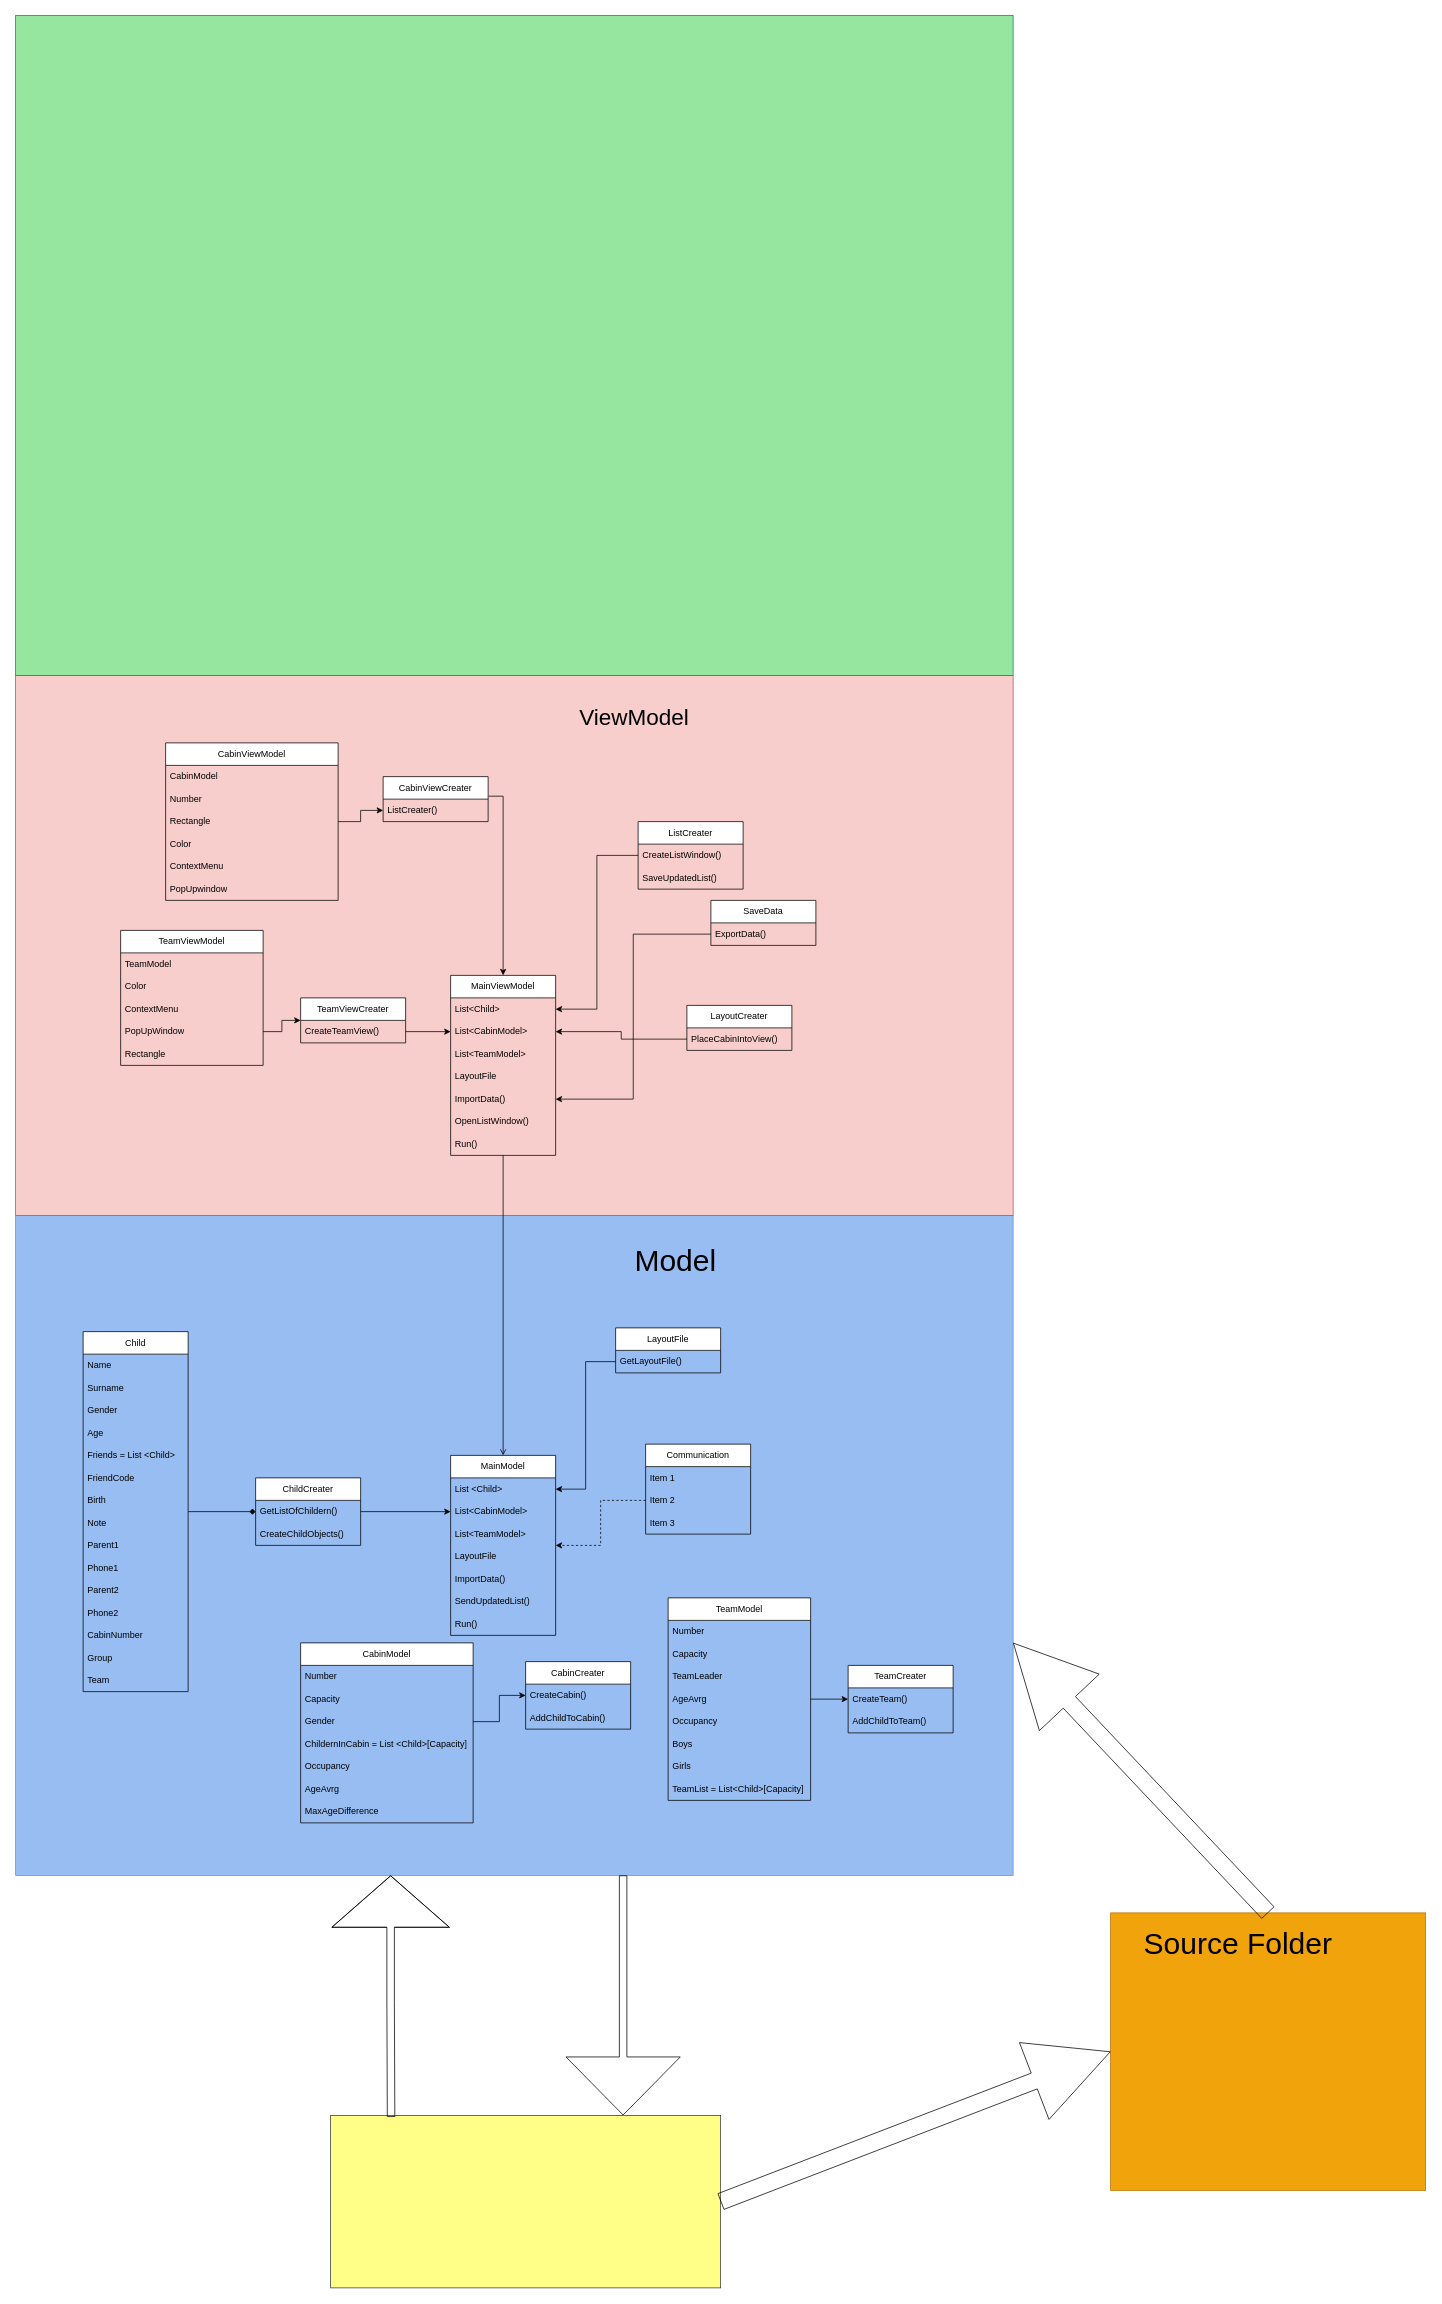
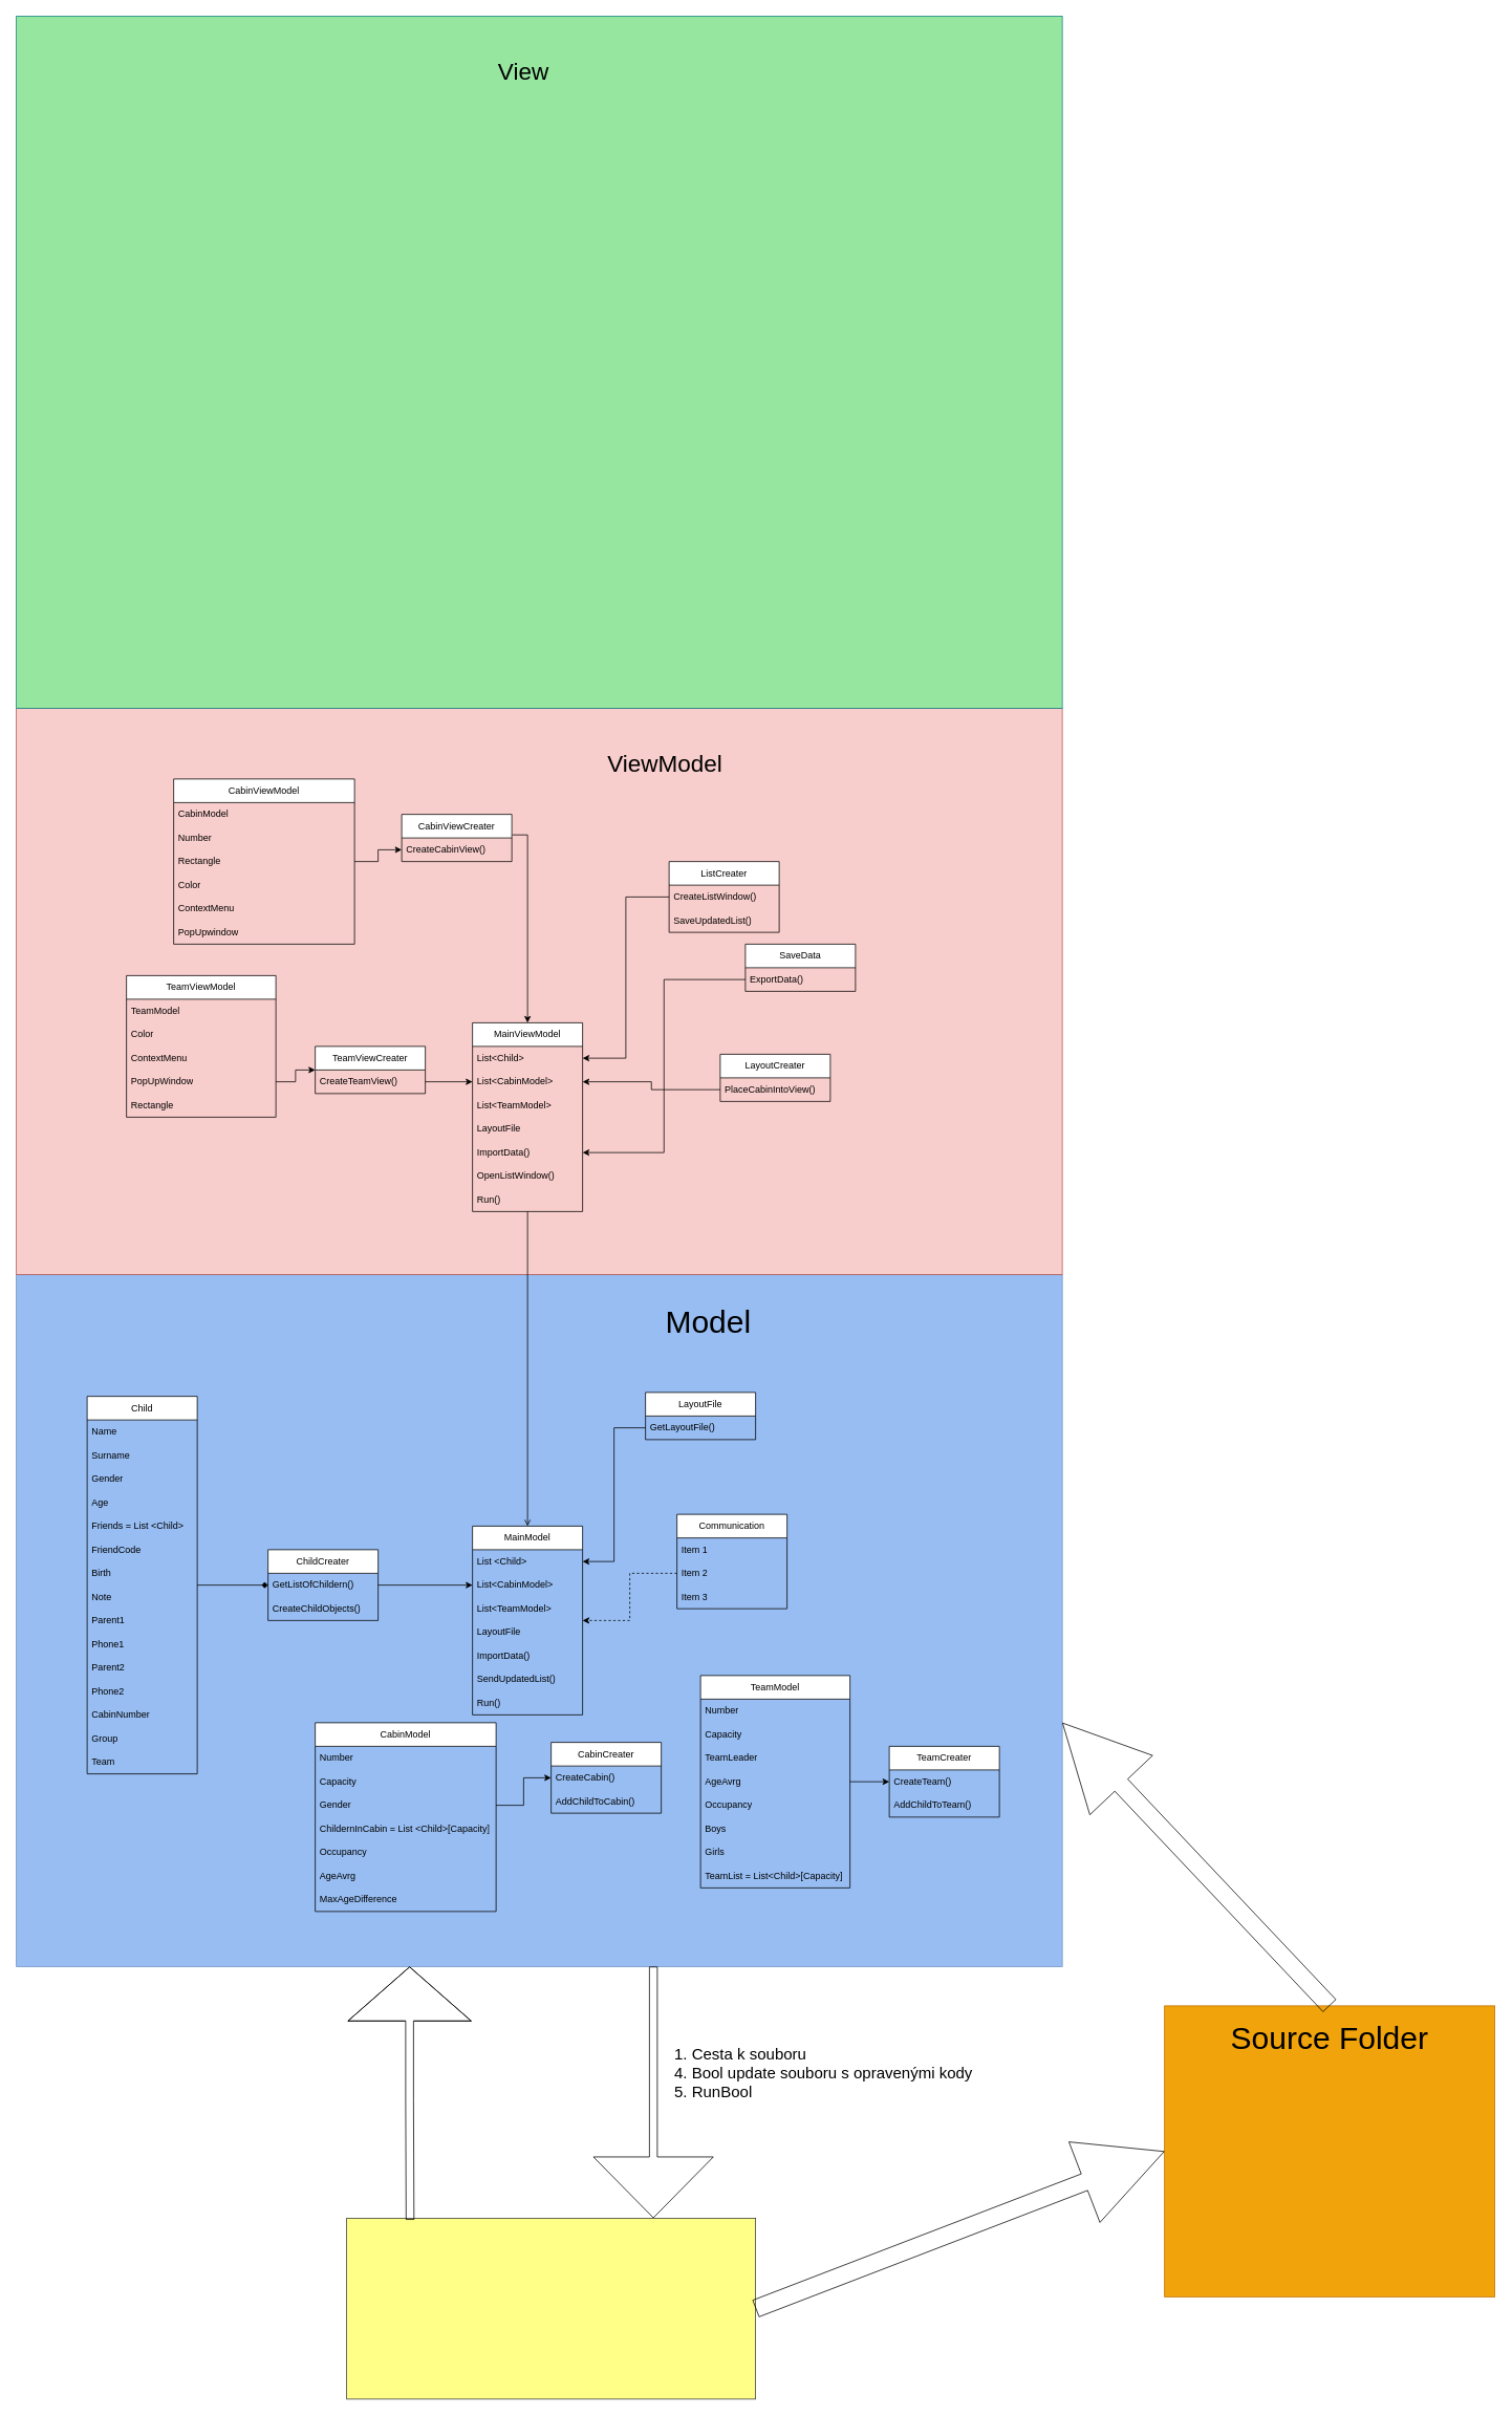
+ <mxCell id="62" value="View" style="text;html=1;align=center;verticalAlign=middle;whiteSpace=wrap;rounded=0;fontSize=30;" parent="1" vertex="1"><mxGeometry x="570" y="60" width="190" height="60" as="geometry" /></mxCell>
- <mxCell id="59" value="ViewModel" style="text;html=1;align=center;verticalAlign=middle;whiteSpace=wrap;rounded=0;fontSize=30;" parent="1" vertex="1"><mxGeometry x="750" y="925" width="190" height="60" as="geometry" /></mxCell>
+ <mxCell id="59" value="ViewModel" style="text;html=1;align=center;verticalAlign=middle;whiteSpace=wrap;rounded=0;fontSize=30;" parent="1" vertex="1"><mxGeometry x="750" y="940" width="190" height="60" as="geometry" /></mxCell>
- <mxCell id="49" value="ListCreater()" style="text;strokeColor=none;fillColor=none;align=left;verticalAlign=middle;spacingLeft=4;spacingRight=4;overflow=hidden;points=[[0,0.5],[1,0.5]];portConstraint=eastwest;rotatable=0;whiteSpace=wrap;html=1;" parent="48" vertex="1"><mxGeometry y="30" width="140" height="30" as="geometry" /></mxCell>
+ <mxCell id="49" value="CreateCabinView()" style="text;strokeColor=none;fillColor=none;align=left;verticalAlign=middle;spacingLeft=4;spacingRight=4;overflow=hidden;points=[[0,0.5],[1,0.5]];portConstraint=eastwest;rotatable=0;whiteSpace=wrap;html=1;" parent="48" vertex="1"><mxGeometry y="30" width="140" height="30" as="geometry" /></mxCell>
- <mxCell id="115" value="Source Folder" style="text;html=1;align=center;verticalAlign=middle;whiteSpace=wrap;rounded=0;fontSize=40;movable=1;resizable=1;rotatable=1;deletable=1;editable=1;locked=0;connectable=1;" parent="1" vertex="1"><mxGeometry x="1505" y="2570" width="290" height="40" as="geometry" /></mxCell>
+ <mxCell id="115" value="Source Folder" style="text;html=1;align=center;verticalAlign=middle;whiteSpace=wrap;rounded=0;fontSize=40;movable=1;resizable=1;rotatable=1;deletable=1;editable=1;locked=0;connectable=1;" parent="1" vertex="1"><mxGeometry x="1545" y="2570" width="290" height="40" as="geometry" /></mxCell>
+ <mxCell id="113" value="1. Cesta k souboru&lt;div&gt;4. Bool update souboru s opravenými kody&lt;/div&gt;&lt;div&gt;5. RunBool&lt;/div&gt;" style="text;html=1;align=left;verticalAlign=middle;whiteSpace=wrap;rounded=0;fontSize=20;" parent="1" vertex="1"><mxGeometry x="855" y="2570" width="435" height="130" as="geometry" /></mxCell>
